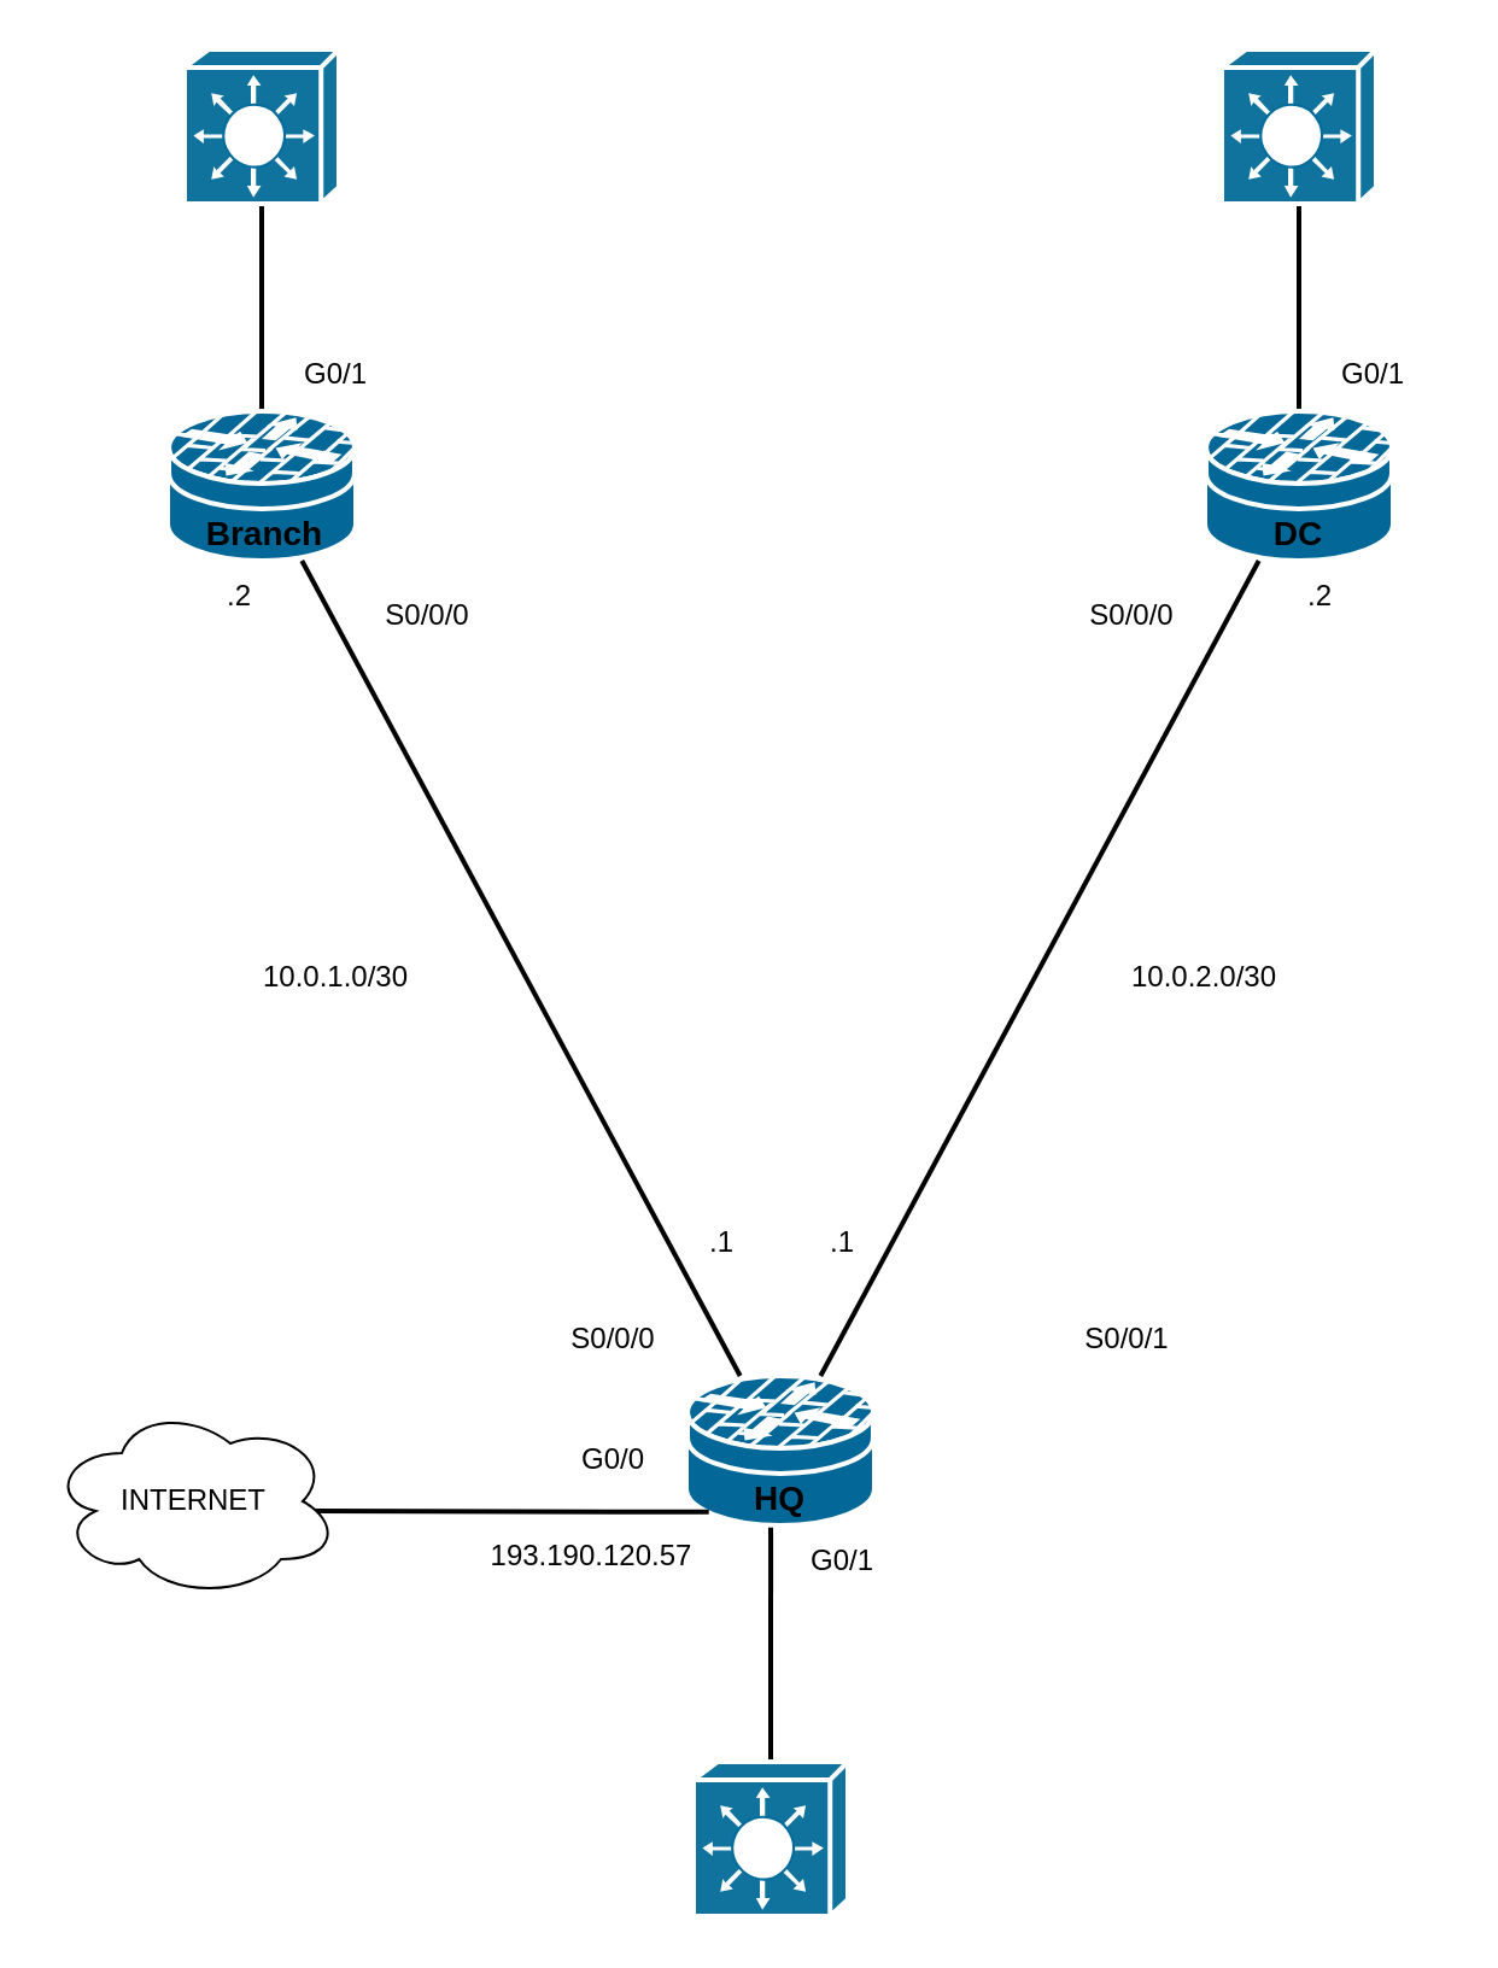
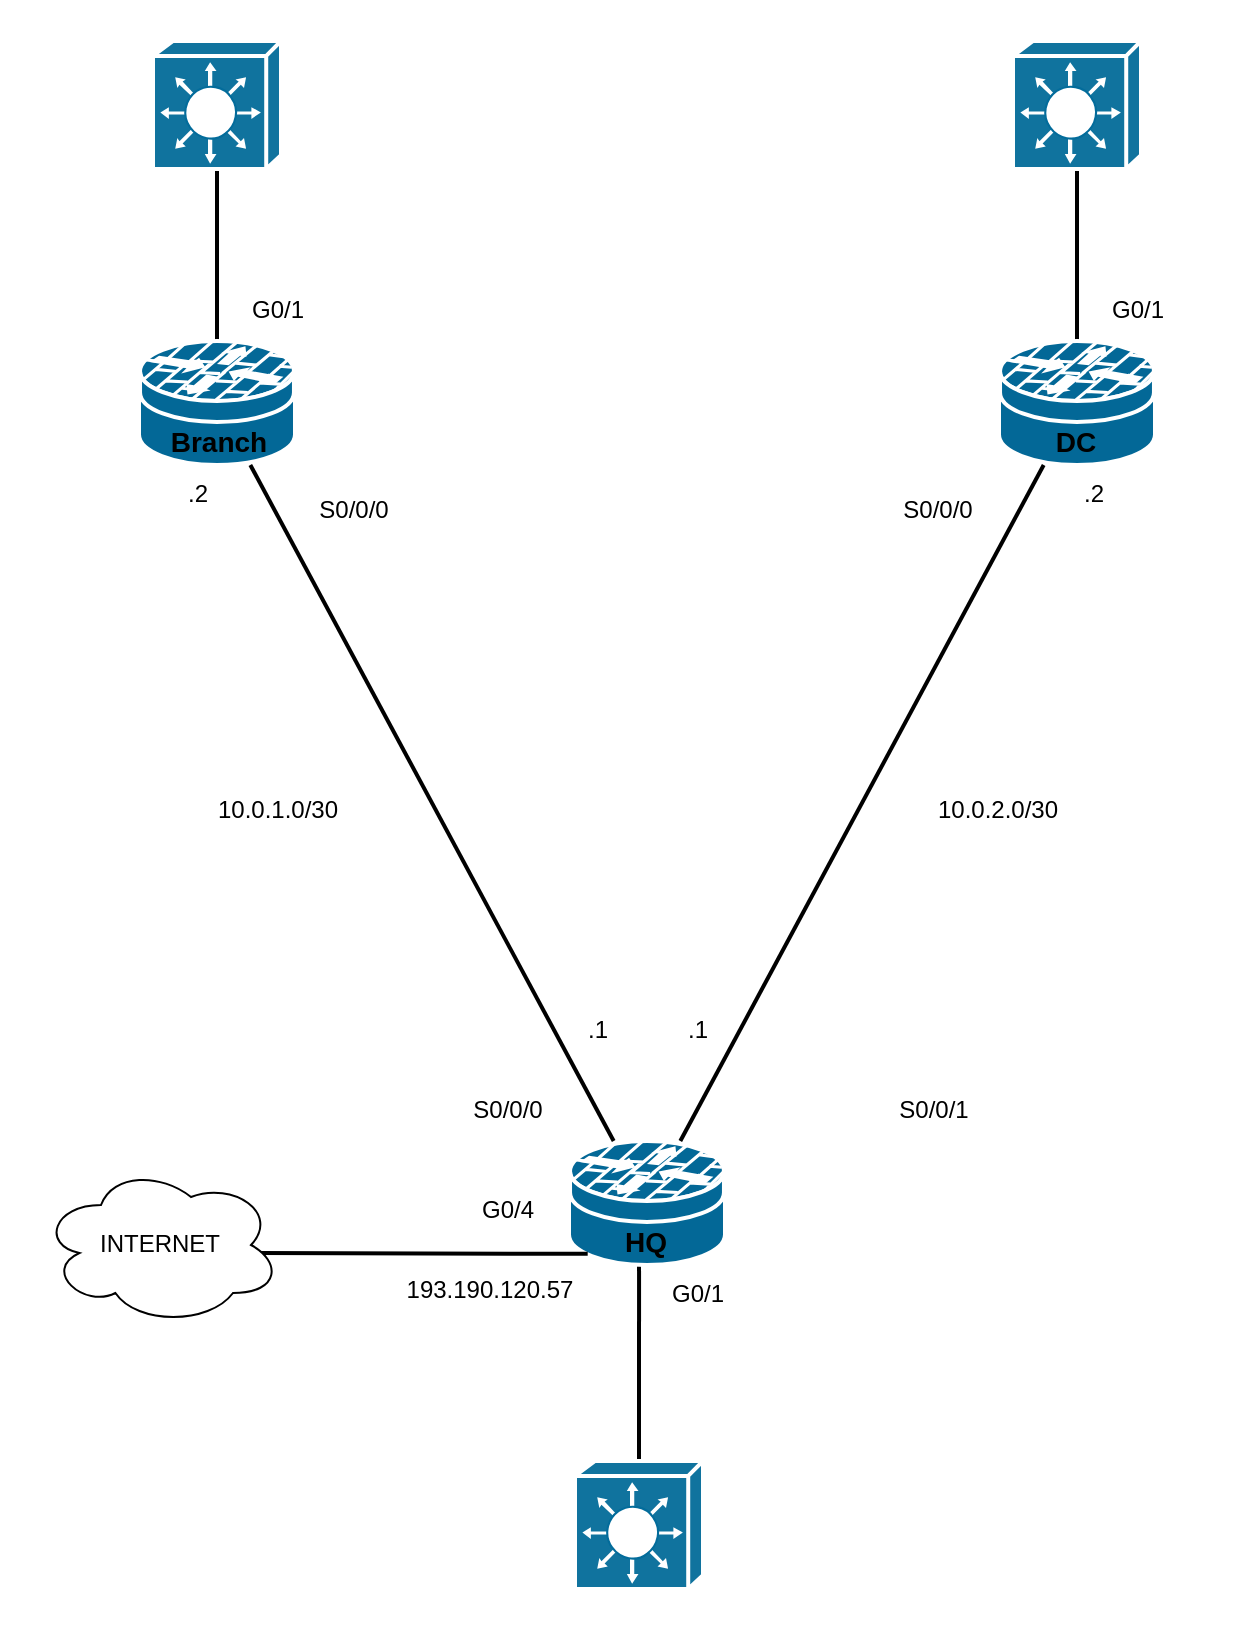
- <mxCell id="25" value="G0/0" style="text;strokeColor=none;align=center;fillColor=none;html=1;verticalAlign=middle;whiteSpace=wrap;rounded=0;" vertex="1" parent="1"><mxGeometry x="224" y="590" width="60" height="30" as="geometry" /></mxCell>
+ <mxCell id="25" value="G0/4" style="text;strokeColor=none;align=center;fillColor=none;html=1;verticalAlign=middle;whiteSpace=wrap;rounded=0;" vertex="1" parent="1"><mxGeometry x="224" y="590" width="60" height="30" as="geometry" /></mxCell>
